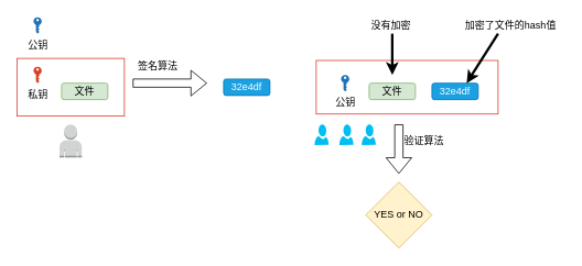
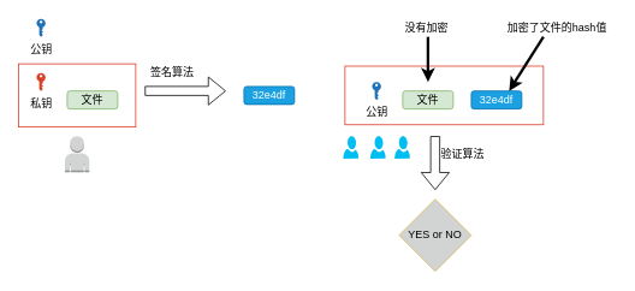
- <mxCell id="20" value="YES or NO" style="rhombus;whiteSpace=wrap;html=1;fillColor=#fff2cc;strokeColor=#d6b656;" parent="1" vertex="1"><mxGeometry x="442" y="220" width="80" height="80" as="geometry" /></mxCell>
+ <mxCell id="20" value="YES or NO" style="rhombus;whiteSpace=wrap;html=1;fillColor=#d2d3d3;strokeColor=#d6b656;" parent="1" vertex="1"><mxGeometry x="442" y="220" width="80" height="80" as="geometry" /></mxCell>
